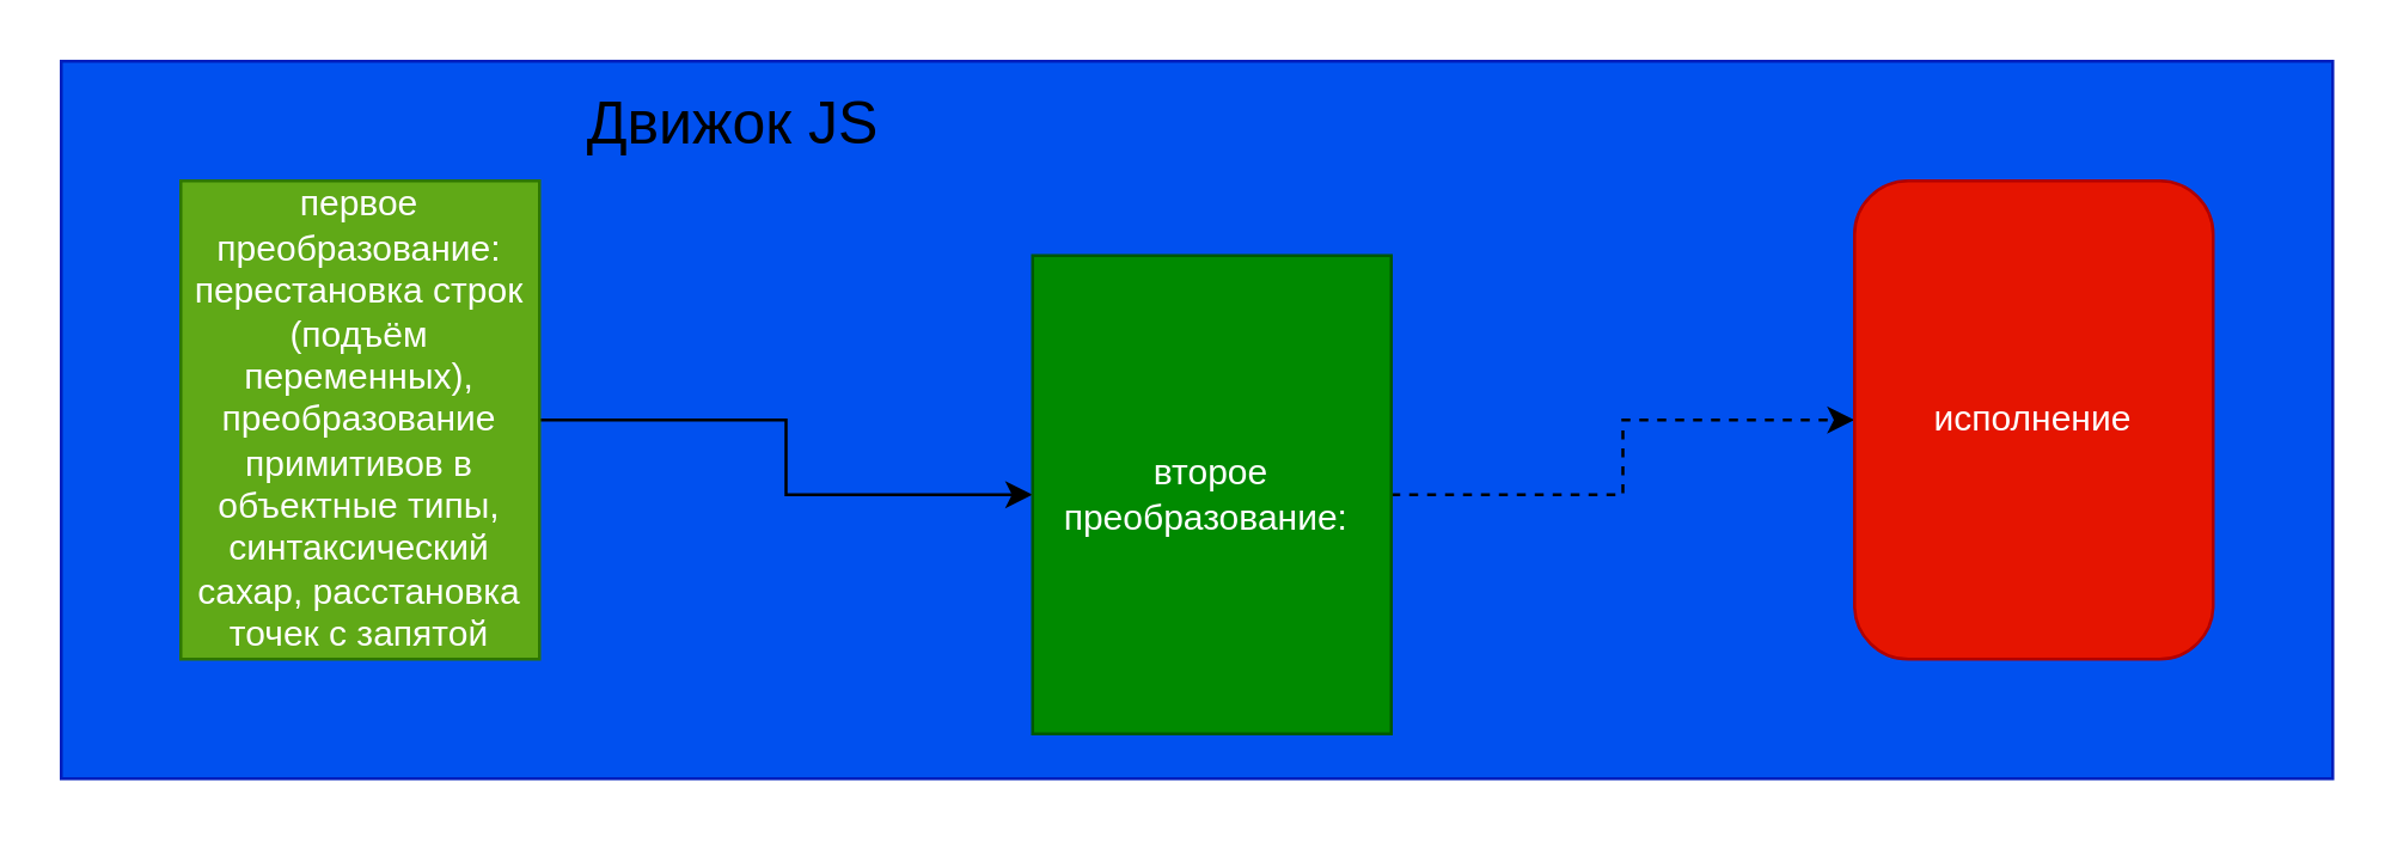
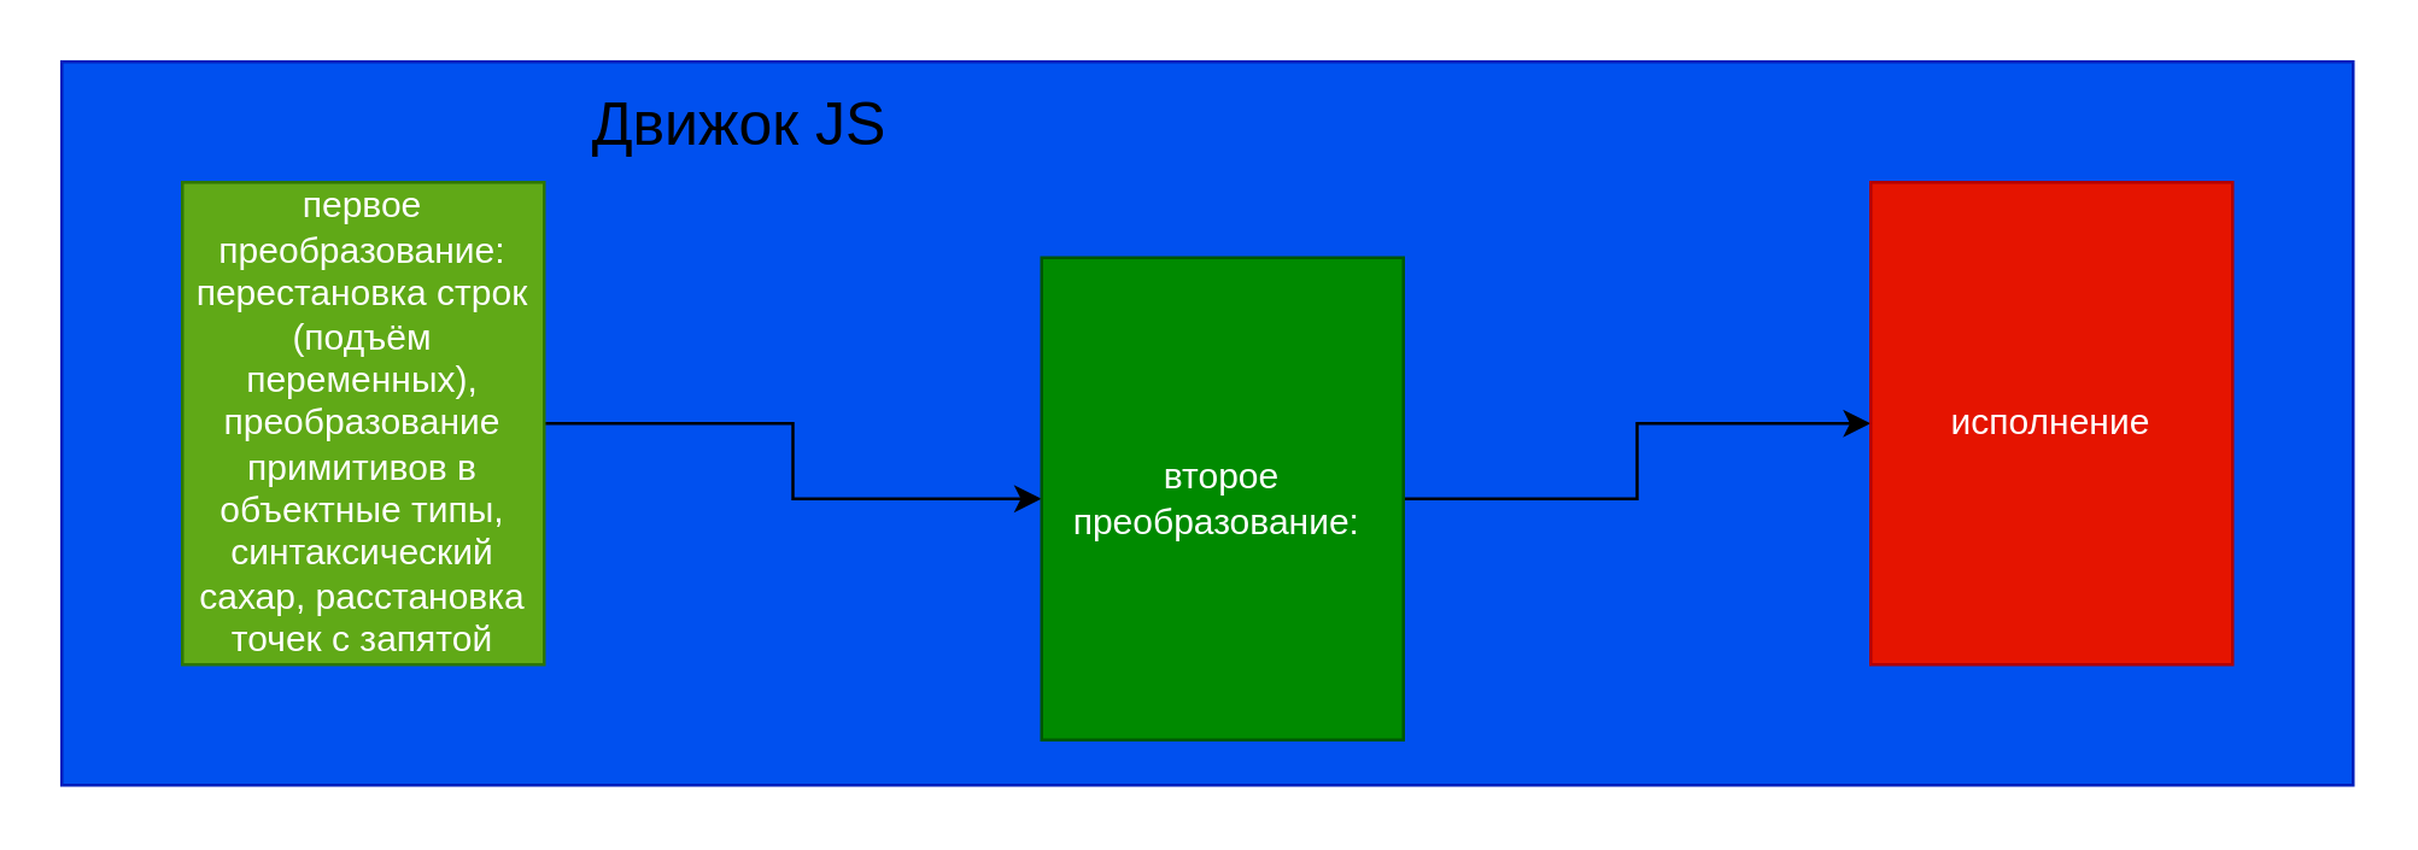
- <mxCell id="7" value="исполнение" style="whiteSpace=wrap;html=1;fillColor=#e51400;strokeColor=#B20000;fontColor=#ffffff;rounded=1;" vertex="1" parent="1"><mxGeometry x="620" y="60" width="120" height="160" as="geometry" /></mxCell>
+ <mxCell id="7" value="исполнение" style="rounded=0;whiteSpace=wrap;html=1;fillColor=#e51400;strokeColor=#B20000;fontColor=#ffffff;" vertex="1" parent="1"><mxGeometry x="620" y="60" width="120" height="160" as="geometry" /></mxCell>
- <mxCell id="5" value="" style="edgeStyle=orthogonalEdgeStyle;rounded=0;orthogonalLoop=1;jettySize=auto;html=1;dashed=1;" edge="1" parent="1" source="6" target="7"><mxGeometry relative="1" as="geometry" /></mxCell>
+ <mxCell id="5" value="" style="edgeStyle=orthogonalEdgeStyle;rounded=0;orthogonalLoop=1;jettySize=auto;html=1;" edge="1" parent="1" source="6" target="7"><mxGeometry relative="1" as="geometry" /></mxCell>
